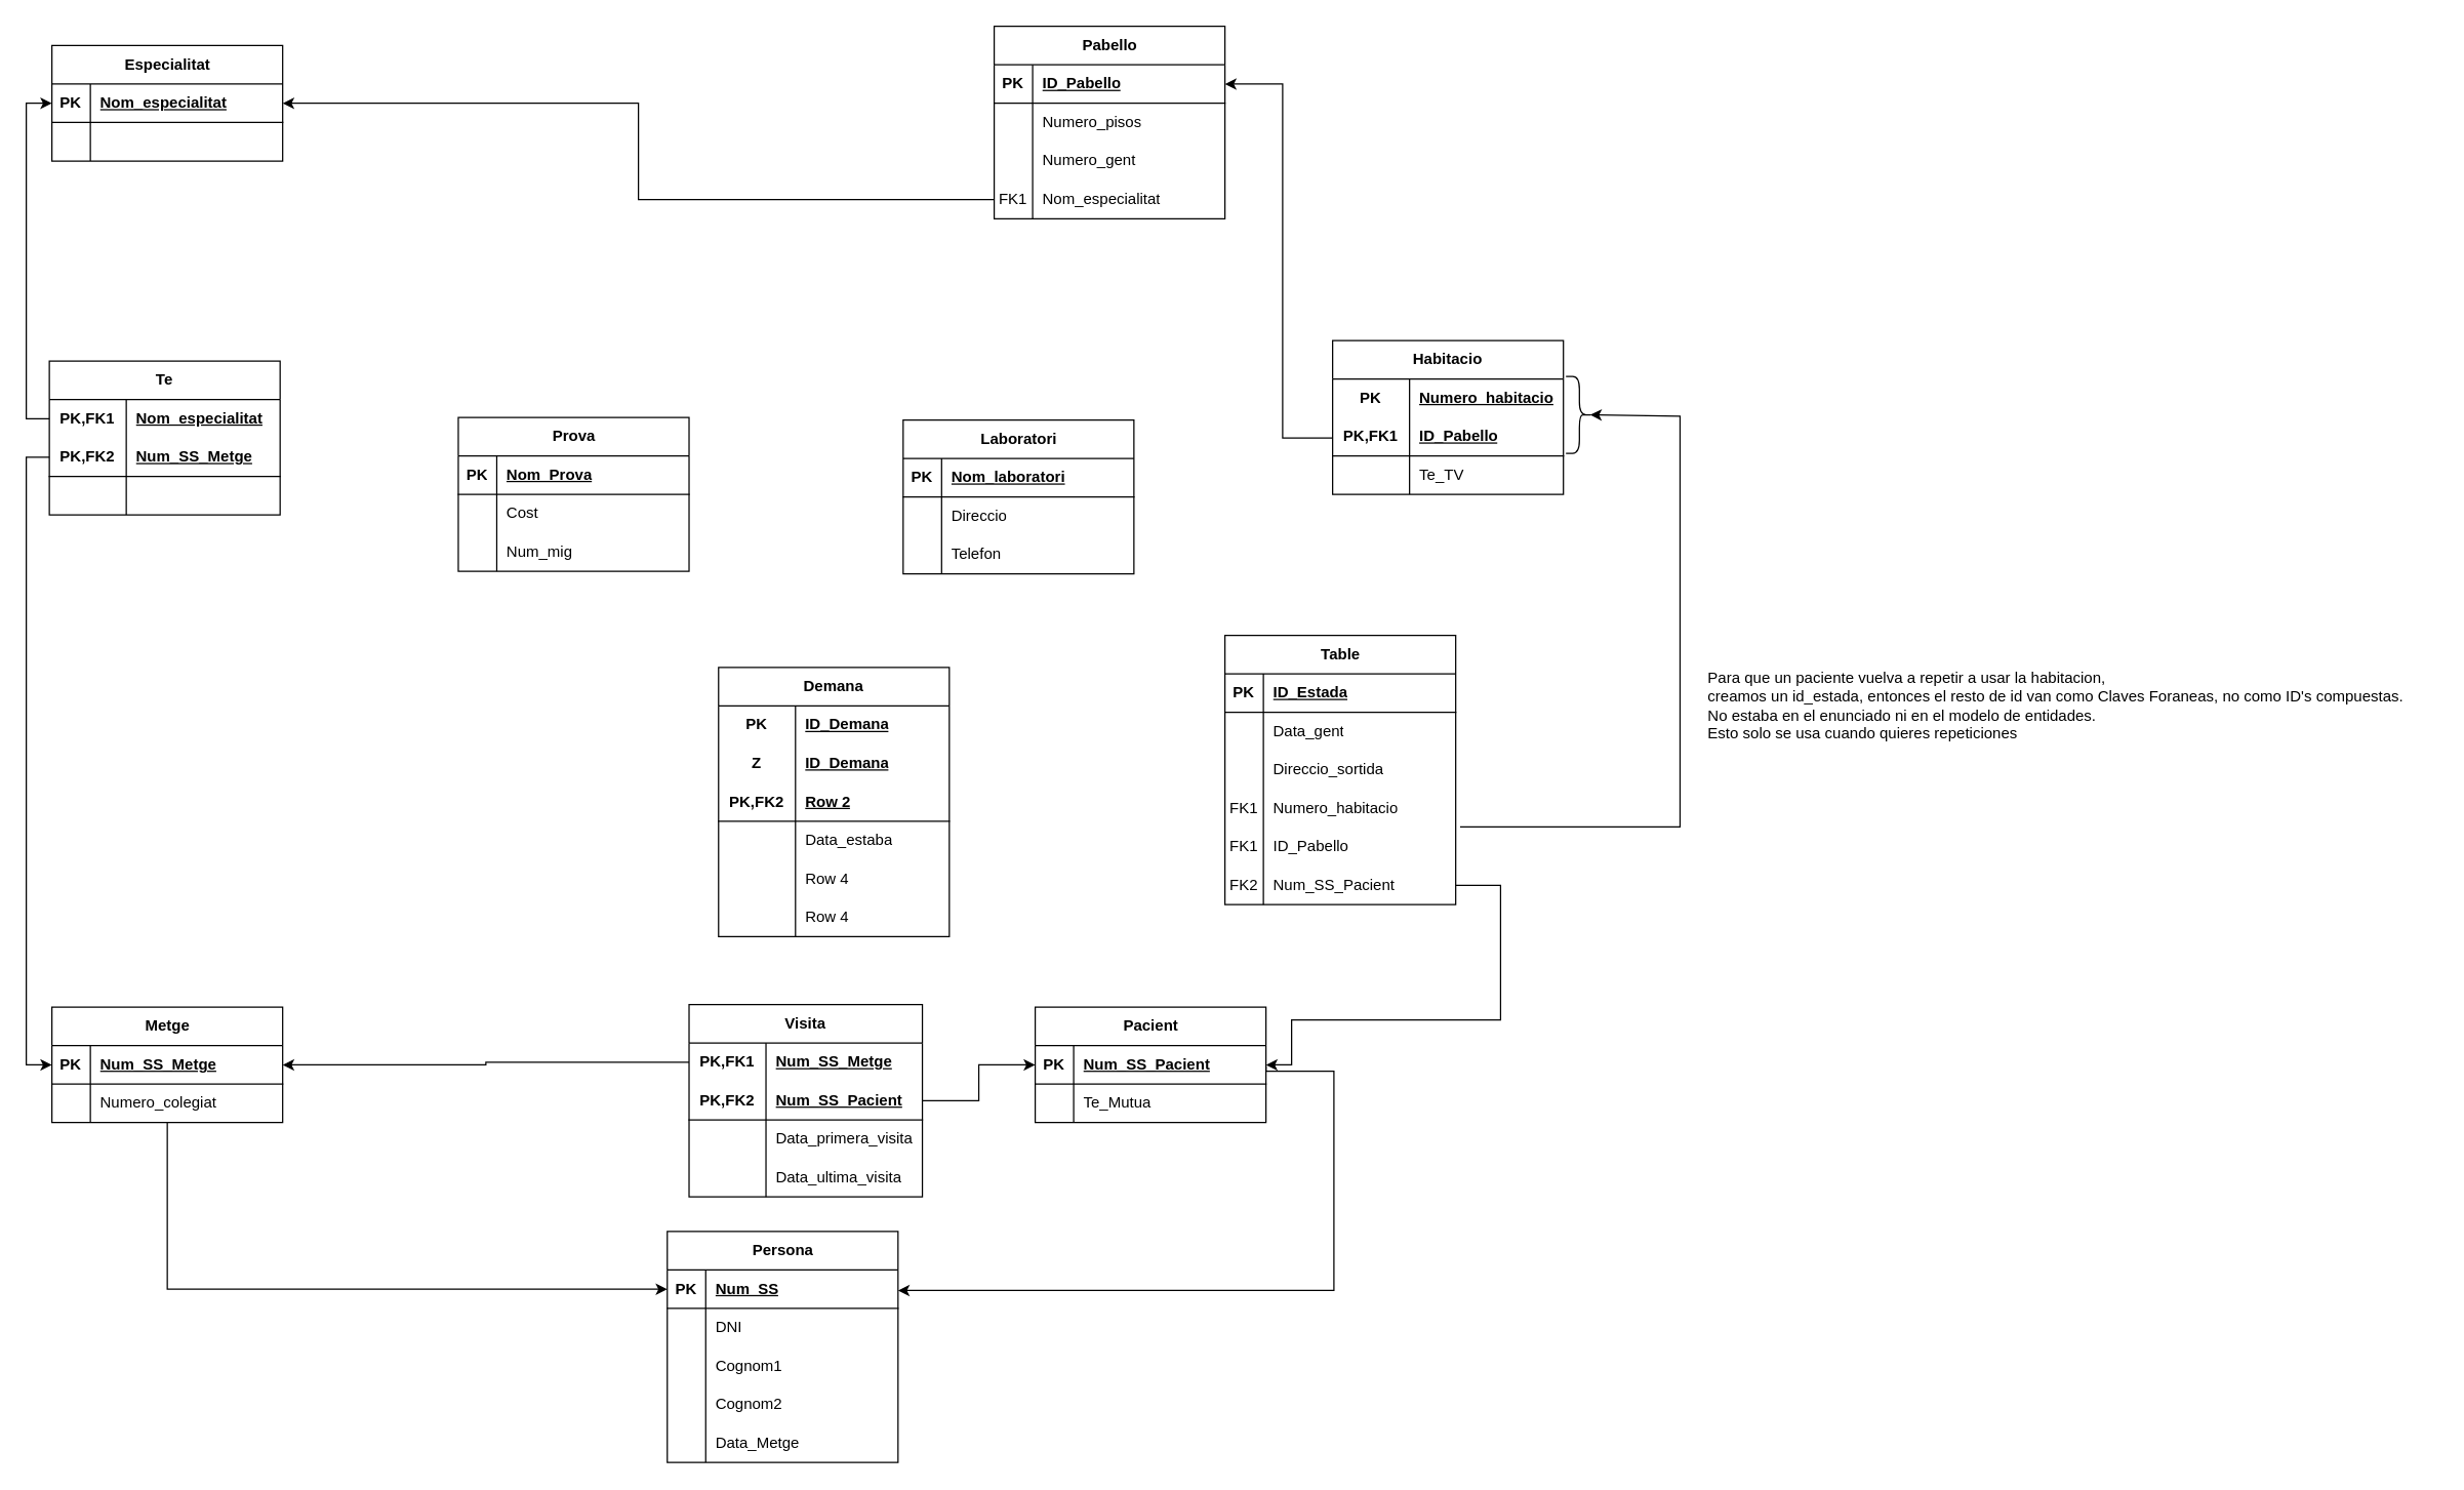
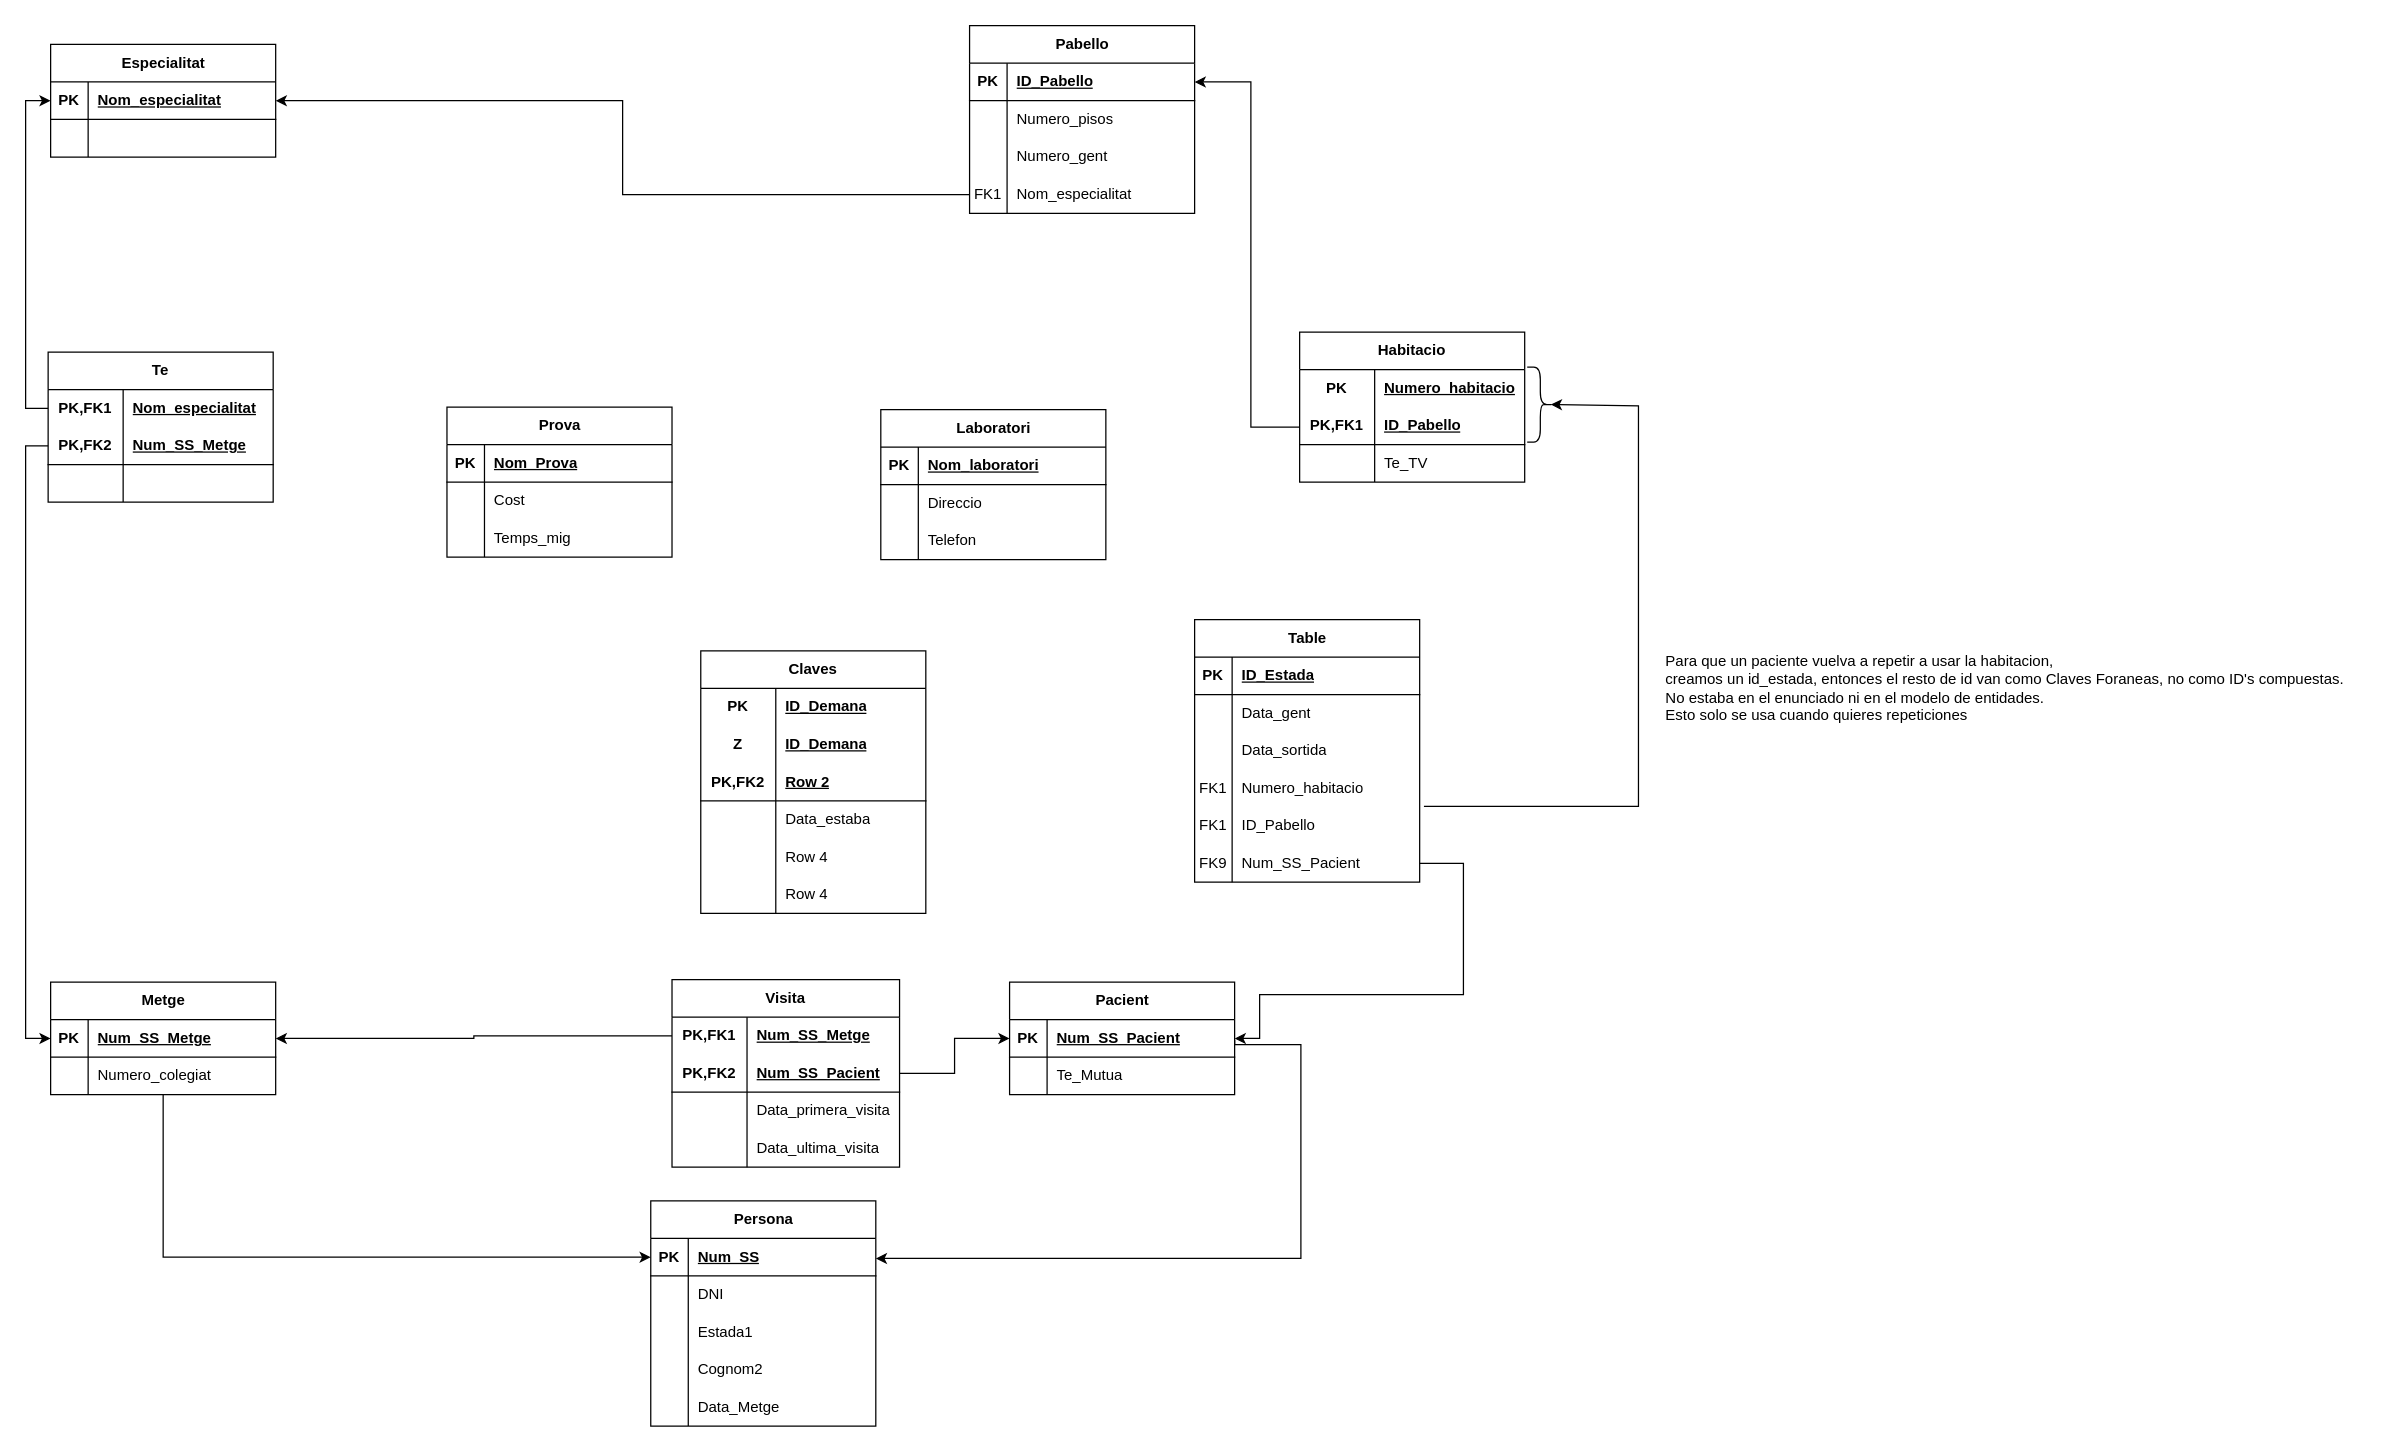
- <mxCell id="104" value="Num_mig" style="shape=partialRectangle;connectable=0;fillColor=none;top=0;left=0;bottom=0;right=0;align=left;spacingLeft=6;overflow=hidden;whiteSpace=wrap;html=1;" vertex="1" parent="102"><mxGeometry x="30" width="150" height="30" as="geometry"><mxRectangle width="150" height="30" as="alternateBounds" /></mxGeometry></mxCell>
+ <mxCell id="104" value="Temps_mig" style="shape=partialRectangle;connectable=0;fillColor=none;top=0;left=0;bottom=0;right=0;align=left;spacingLeft=6;overflow=hidden;whiteSpace=wrap;html=1;" vertex="1" parent="102"><mxGeometry x="30" width="150" height="30" as="geometry"><mxRectangle width="150" height="30" as="alternateBounds" /></mxGeometry></mxCell>
- <mxCell id="115" value="Demana" style="shape=table;startSize=30;container=1;collapsible=1;childLayout=tableLayout;fixedRows=1;rowLines=0;fontStyle=1;align=center;resizeLast=1;html=1;whiteSpace=wrap;" vertex="1" parent="1"><mxGeometry x="560" y="520" width="180" height="210" as="geometry" /></mxCell>
+ <mxCell id="115" value="Claves" style="shape=table;startSize=30;container=1;collapsible=1;childLayout=tableLayout;fixedRows=1;rowLines=0;fontStyle=1;align=center;resizeLast=1;html=1;whiteSpace=wrap;" vertex="1" parent="1"><mxGeometry x="560" y="520" width="180" height="210" as="geometry" /></mxCell>
- <mxCell id="144" value="Direccio_sortida" style="shape=partialRectangle;connectable=0;fillColor=none;top=0;left=0;bottom=0;right=0;align=left;spacingLeft=6;overflow=hidden;whiteSpace=wrap;html=1;" vertex="1" parent="142"><mxGeometry x="30" width="150" height="30" as="geometry"><mxRectangle width="150" height="30" as="alternateBounds" /></mxGeometry></mxCell>
+ <mxCell id="144" value="Data_sortida" style="shape=partialRectangle;connectable=0;fillColor=none;top=0;left=0;bottom=0;right=0;align=left;spacingLeft=6;overflow=hidden;whiteSpace=wrap;html=1;" vertex="1" parent="142"><mxGeometry x="30" width="150" height="30" as="geometry"><mxRectangle width="150" height="30" as="alternateBounds" /></mxGeometry></mxCell>
- <mxCell id="152" value="FK2" style="shape=partialRectangle;connectable=0;fillColor=none;top=0;left=0;bottom=0;right=0;editable=1;overflow=hidden;whiteSpace=wrap;html=1;" vertex="1" parent="151"><mxGeometry width="30" height="30" as="geometry"><mxRectangle width="30" height="30" as="alternateBounds" /></mxGeometry></mxCell>
+ <mxCell id="152" value="FK9" style="shape=partialRectangle;connectable=0;fillColor=none;top=0;left=0;bottom=0;right=0;editable=1;overflow=hidden;whiteSpace=wrap;html=1;" vertex="1" parent="151"><mxGeometry width="30" height="30" as="geometry"><mxRectangle width="30" height="30" as="alternateBounds" /></mxGeometry></mxCell>
- <mxCell id="11" value="Cognom1" style="shape=partialRectangle;connectable=0;fillColor=none;top=0;left=0;bottom=0;right=0;align=left;spacingLeft=6;overflow=hidden;whiteSpace=wrap;html=1;" vertex="1" parent="9"><mxGeometry x="30" width="150" height="30" as="geometry"><mxRectangle width="150" height="30" as="alternateBounds" /></mxGeometry></mxCell>
+ <mxCell id="11" value="Estada1" style="shape=partialRectangle;connectable=0;fillColor=none;top=0;left=0;bottom=0;right=0;align=left;spacingLeft=6;overflow=hidden;whiteSpace=wrap;html=1;" vertex="1" parent="9"><mxGeometry x="30" width="150" height="30" as="geometry"><mxRectangle width="150" height="30" as="alternateBounds" /></mxGeometry></mxCell>
